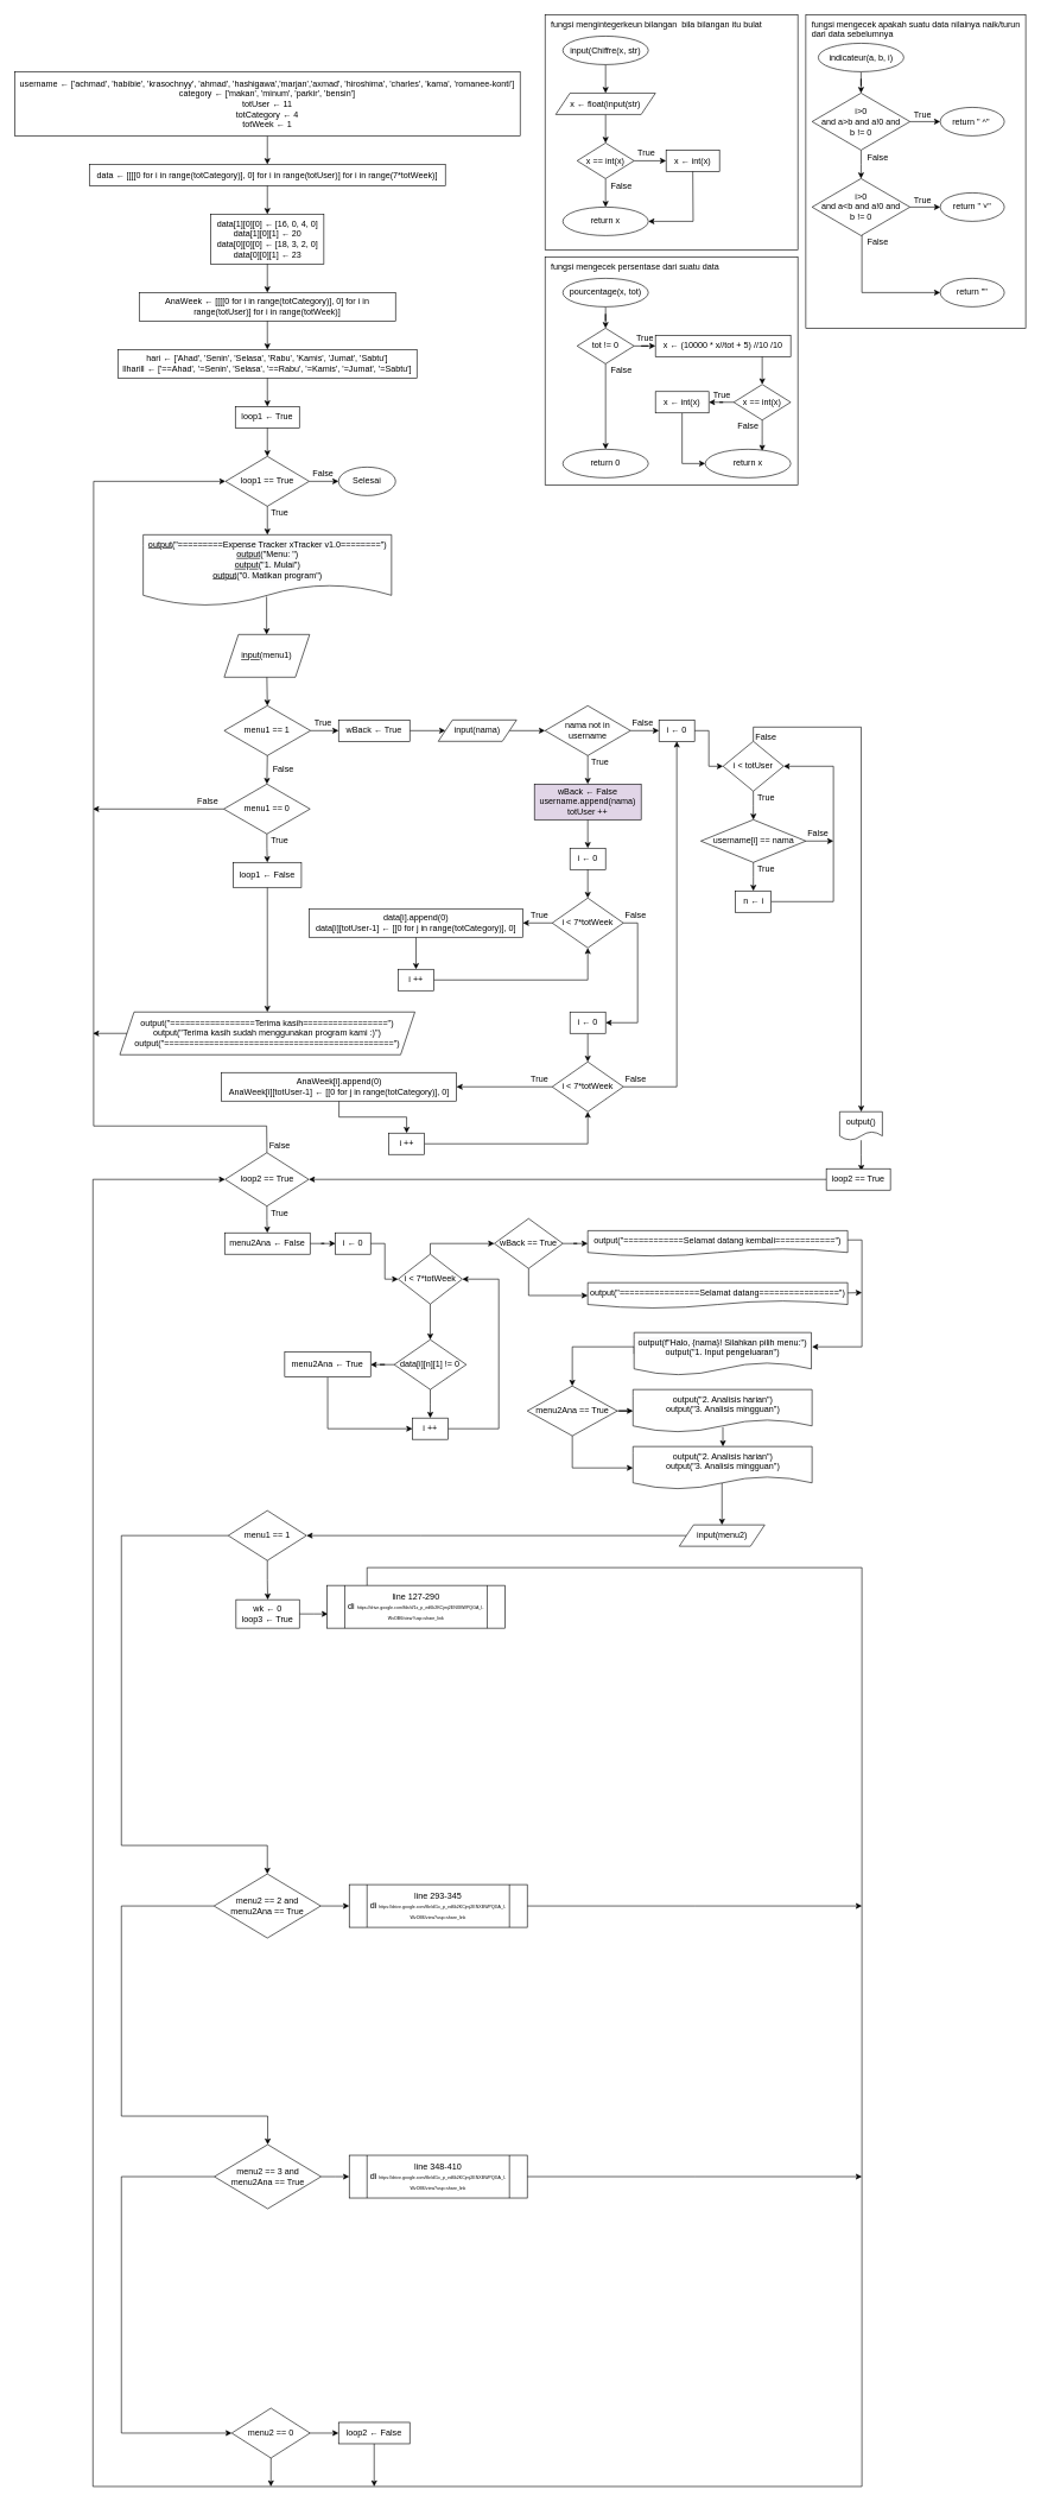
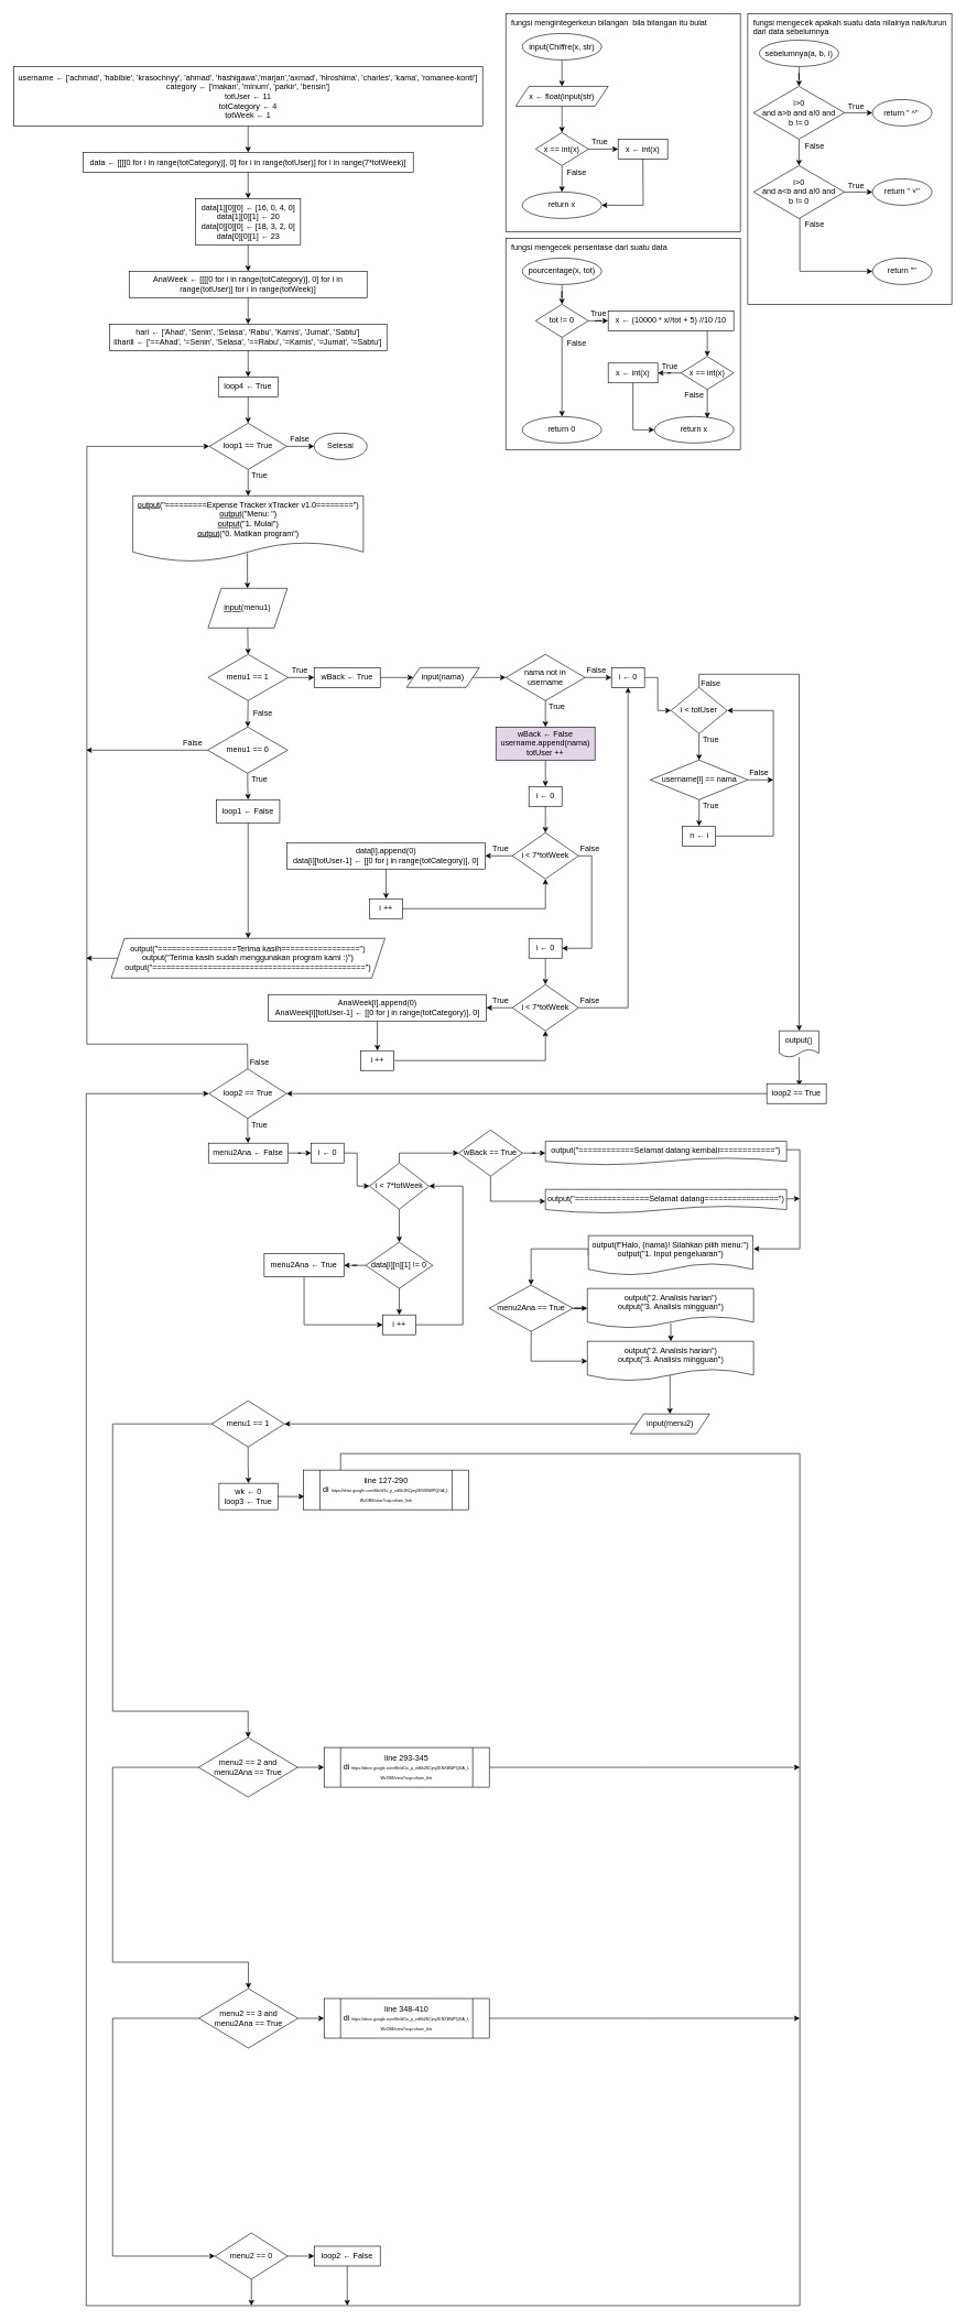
- <mxCell id="121" value="indicateur(a, b, i)" style="ellipse;whiteSpace=wrap;html=1;" vertex="1" parent="1"><mxGeometry x="1148.75" y="60" width="120" height="40" as="geometry" /></mxCell>
+ <mxCell id="121" value="sebelumnya(a, b, i)" style="ellipse;whiteSpace=wrap;html=1;" vertex="1" parent="1"><mxGeometry x="1148.75" y="60" width="120" height="40" as="geometry" /></mxCell>
- <mxCell id="12" value="loop1&amp;nbsp;← True" style="rounded=0;whiteSpace=wrap;html=1;" vertex="1" parent="1"><mxGeometry x="330.01" y="570" width="90" height="30" as="geometry" /></mxCell>
+ <mxCell id="12" value="loop4&amp;nbsp;← True" style="rounded=0;whiteSpace=wrap;html=1;" vertex="1" parent="1"><mxGeometry x="330.01" y="570" width="90" height="30" as="geometry" /></mxCell>
- <mxCell id="52" value="AnaWeek[i].append(0)&#10;AnaWeek[i][totUser-1] ← [[0 for j in range(totCategory)], 0]" style="rounded=0;whiteSpace=wrap;html=1;labelBackgroundColor=none;fontSize=12;fontColor=default;" vertex="1" parent="1"><mxGeometry x="310.63" y="1505" width="330" height="40" as="geometry" /></mxCell>
+ <mxCell id="52" value="AnaWeek[i].append(0)&#10;AnaWeek[i][totUser-1] ← [[0 for j in range(totCategory)], 0]" style="rounded=0;whiteSpace=wrap;html=1;labelBackgroundColor=none;fontSize=12;fontColor=default;" vertex="1" parent="1"><mxGeometry x="405.63" y="1505" width="330" height="40" as="geometry" /></mxCell>
